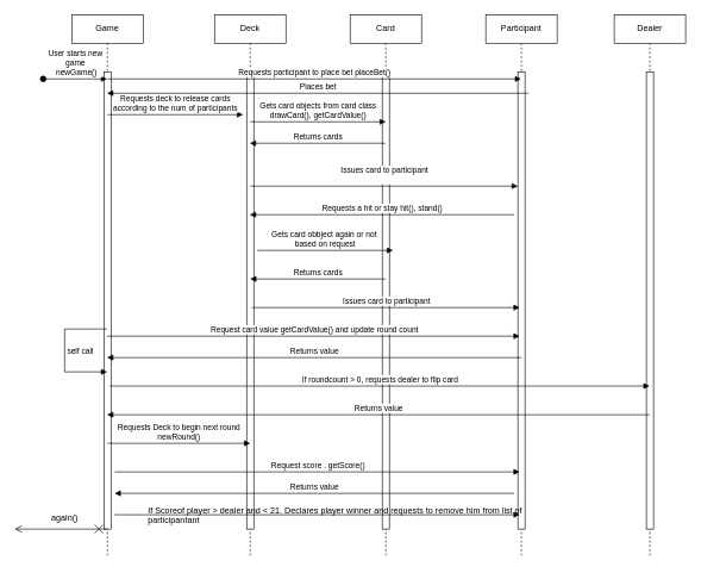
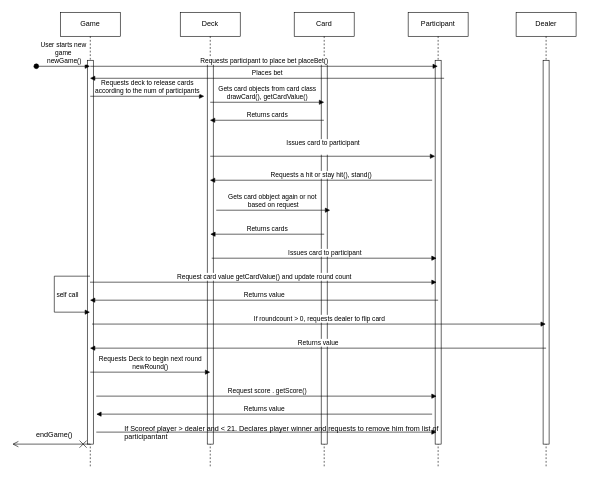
- <mxCell id="33" value="&lt;div&gt;again()&lt;/div&gt;" style="text;html=1;align=center;verticalAlign=middle;resizable=0;points=[];autosize=1;strokeColor=none;fillColor=none;" vertex="1" parent="1"><mxGeometry x="50" y="710" width="80" height="30" as="geometry" /></mxCell>
+ <mxCell id="33" value="&lt;div&gt;endGame()&lt;/div&gt;" style="text;html=1;align=center;verticalAlign=middle;resizable=0;points=[];autosize=1;strokeColor=none;fillColor=none;" vertex="1" parent="1"><mxGeometry x="50" y="710" width="80" height="30" as="geometry" /></mxCell>
